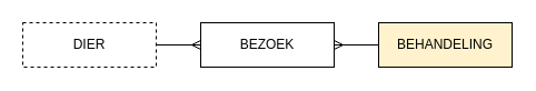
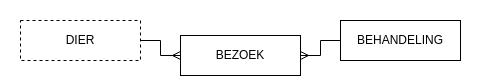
- <mxCell id="5" value="BEZOEK" style="rounded=0;whiteSpace=wrap;html=1;" vertex="1" parent="1"><mxGeometry x="180" y="20" width="120" height="40" as="geometry" /></mxCell>
+ <mxCell id="5" value="BEZOEK" style="rounded=0;whiteSpace=wrap;html=1;" vertex="1" parent="1"><mxGeometry x="180" y="35" width="120" height="40" as="geometry" /></mxCell>
- <mxCell id="6" value="BEHANDELING" style="rounded=0;whiteSpace=wrap;html=1;fillColor=#fff2cc;" vertex="1" parent="1"><mxGeometry x="340" y="20" width="120" height="40" as="geometry" /></mxCell>
+ <mxCell id="6" value="BEHANDELING" style="rounded=0;whiteSpace=wrap;html=1;" vertex="1" parent="1"><mxGeometry x="340" y="20" width="120" height="40" as="geometry" /></mxCell>
